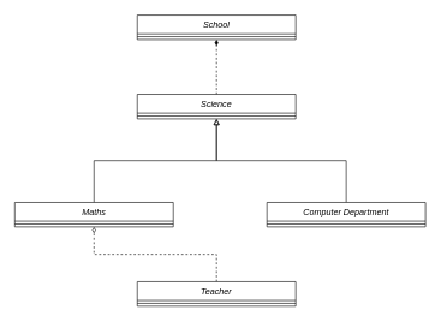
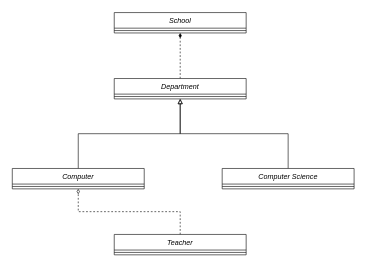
- <mxCell id="5" value="Science" style="swimlane;fontStyle=2;align=center;verticalAlign=top;childLayout=stackLayout;horizontal=1;startSize=26;horizontalStack=0;resizeParent=1;resizeLast=0;collapsible=1;marginBottom=0;rounded=0;shadow=0;strokeWidth=1;" vertex="1" parent="1"><mxGeometry x="190" y="130" width="220" height="34" as="geometry"><mxRectangle x="230" y="140" width="160" height="26" as="alternateBounds" /></mxGeometry></mxCell>
+ <mxCell id="5" value="Department" style="swimlane;fontStyle=2;align=center;verticalAlign=top;childLayout=stackLayout;horizontal=1;startSize=26;horizontalStack=0;resizeParent=1;resizeLast=0;collapsible=1;marginBottom=0;rounded=0;shadow=0;strokeWidth=1;" vertex="1" parent="1"><mxGeometry x="190" y="130" width="220" height="34" as="geometry"><mxRectangle x="230" y="140" width="160" height="26" as="alternateBounds" /></mxGeometry></mxCell>
- <mxCell id="11" value="Maths" style="swimlane;fontStyle=2;align=center;verticalAlign=top;childLayout=stackLayout;horizontal=1;startSize=26;horizontalStack=0;resizeParent=1;resizeLast=0;collapsible=1;marginBottom=0;rounded=0;shadow=0;strokeWidth=1;" vertex="1" parent="1"><mxGeometry x="20" y="280" width="220" height="34" as="geometry"><mxRectangle x="230" y="140" width="160" height="26" as="alternateBounds" /></mxGeometry></mxCell>
+ <mxCell id="11" value="Computer" style="swimlane;fontStyle=2;align=center;verticalAlign=top;childLayout=stackLayout;horizontal=1;startSize=26;horizontalStack=0;resizeParent=1;resizeLast=0;collapsible=1;marginBottom=0;rounded=0;shadow=0;strokeWidth=1;" vertex="1" parent="1"><mxGeometry x="20" y="280" width="220" height="34" as="geometry"><mxRectangle x="230" y="140" width="160" height="26" as="alternateBounds" /></mxGeometry></mxCell>
- <mxCell id="8" value="Computer Department" style="swimlane;fontStyle=2;align=center;verticalAlign=top;childLayout=stackLayout;horizontal=1;startSize=26;horizontalStack=0;resizeParent=1;resizeLast=0;collapsible=1;marginBottom=0;rounded=0;shadow=0;strokeWidth=1;" vertex="1" parent="1"><mxGeometry x="370" y="280" width="220" height="34" as="geometry"><mxRectangle x="230" y="140" width="160" height="26" as="alternateBounds" /></mxGeometry></mxCell>
+ <mxCell id="8" value="Computer Science" style="swimlane;fontStyle=2;align=center;verticalAlign=top;childLayout=stackLayout;horizontal=1;startSize=26;horizontalStack=0;resizeParent=1;resizeLast=0;collapsible=1;marginBottom=0;rounded=0;shadow=0;strokeWidth=1;" vertex="1" parent="1"><mxGeometry x="370" y="280" width="220" height="34" as="geometry"><mxRectangle x="230" y="140" width="160" height="26" as="alternateBounds" /></mxGeometry></mxCell>
